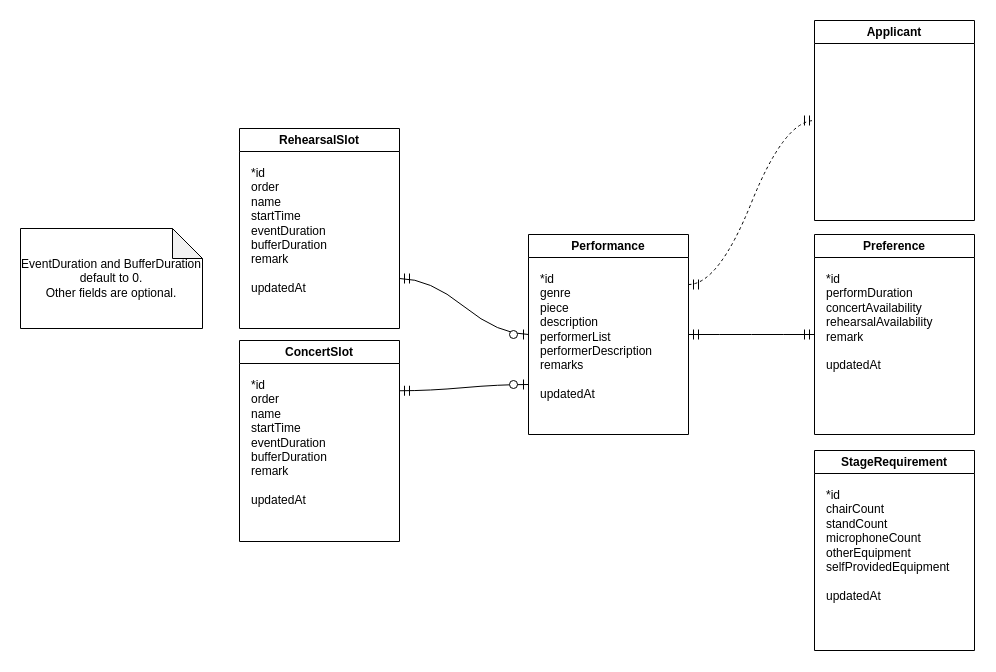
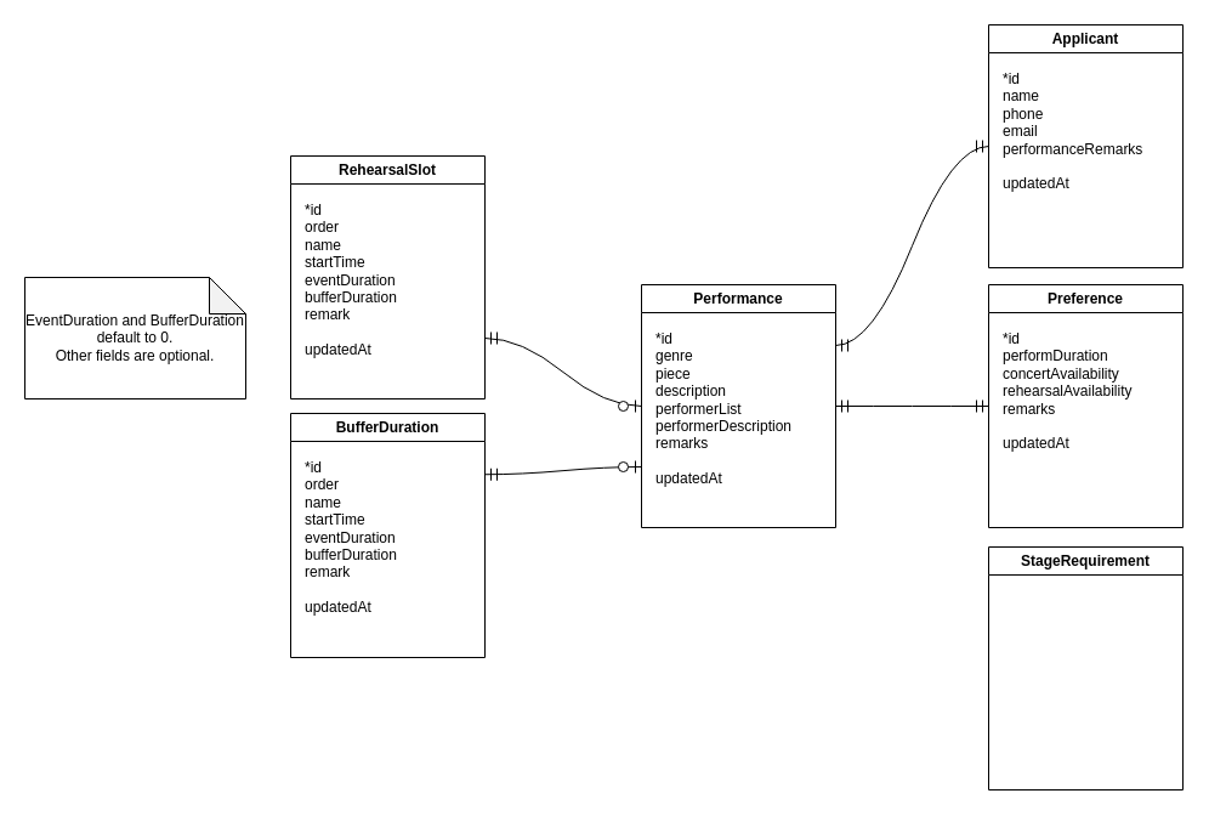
+ <mxCell id="5" value="&lt;div&gt;*id&lt;/div&gt;&lt;div&gt;name&lt;/div&gt;&lt;div&gt;phone&lt;/div&gt;&lt;div&gt;email&lt;/div&gt;&lt;div&gt;performanceRemarks&lt;/div&gt;&lt;div&gt;&lt;br&gt;&lt;/div&gt;&lt;div&gt;updatedAt&lt;/div&gt;" style="text;html=1;align=left;verticalAlign=top;resizable=0;points=[];autosize=1;strokeColor=none;fillColor=none;fontSize=12;" parent="4" vertex="1"><mxGeometry x="10" y="31" width="133" height="113" as="geometry" /></mxCell>
- <mxCell id="15" value="" style="edgeStyle=entityRelationEdgeStyle;fontSize=12;html=1;endArrow=ERmandOne;startArrow=ERmandOne;rounded=0;startSize=8;endSize=8;curved=1;exitX=1;exitY=0.25;exitDx=0;exitDy=0;dashed=1;" parent="1" source="2" target="4" edge="1"><mxGeometry width="100" height="100" relative="1" as="geometry"><mxPoint x="713" y="281" as="sourcePoint" /><mxPoint x="813" y="181" as="targetPoint" /></mxGeometry></mxCell>
+ <mxCell id="15" value="" style="edgeStyle=entityRelationEdgeStyle;fontSize=12;html=1;endArrow=ERmandOne;startArrow=ERmandOne;rounded=0;startSize=8;endSize=8;curved=1;exitX=1;exitY=0.25;exitDx=0;exitDy=0;" parent="1" source="2" target="4" edge="1"><mxGeometry width="100" height="100" relative="1" as="geometry"><mxPoint x="713" y="281" as="sourcePoint" /><mxPoint x="813" y="181" as="targetPoint" /></mxGeometry></mxCell>
- <mxCell id="7" value="&lt;div&gt;*id&lt;/div&gt;&lt;div&gt;performDuration&lt;/div&gt;&lt;div&gt;concertAvailability&lt;/div&gt;&lt;div&gt;rehearsalAvailability&lt;/div&gt;&lt;div&gt;remark&lt;/div&gt;&lt;div&gt;&lt;br&gt;&lt;/div&gt;&lt;div&gt;updatedAt&lt;br&gt;&lt;/div&gt;" style="text;html=1;align=left;verticalAlign=top;resizable=0;points=[];autosize=1;strokeColor=none;fillColor=none;fontSize=12;" parent="6" vertex="1"><mxGeometry x="10" y="31" width="125" height="113" as="geometry" /></mxCell>
+ <mxCell id="7" value="&lt;div&gt;*id&lt;/div&gt;&lt;div&gt;performDuration&lt;/div&gt;&lt;div&gt;concertAvailability&lt;/div&gt;&lt;div&gt;rehearsalAvailability&lt;/div&gt;&lt;div&gt;remarks&lt;/div&gt;&lt;div&gt;&lt;br&gt;&lt;/div&gt;&lt;div&gt;updatedAt&lt;br&gt;&lt;/div&gt;" style="text;html=1;align=left;verticalAlign=top;resizable=0;points=[];autosize=1;strokeColor=none;fillColor=none;fontSize=12;" parent="6" vertex="1"><mxGeometry x="10" y="31" width="125" height="113" as="geometry" /></mxCell>
- <mxCell id="10" value="ConcertSlot" style="swimlane;whiteSpace=wrap;html=1;" parent="1" vertex="1"><mxGeometry x="239" y="340" width="160" height="201" as="geometry" /></mxCell>
+ <mxCell id="10" value="BufferDuration" style="swimlane;whiteSpace=wrap;html=1;" parent="1" vertex="1"><mxGeometry x="239" y="340" width="160" height="201" as="geometry" /></mxCell>
- <mxCell id="9" value="&lt;div&gt;*id&lt;/div&gt;&lt;div&gt;chair&lt;span style=&quot;background-color: initial;&quot;&gt;Count&lt;/span&gt;&lt;/div&gt;&lt;div&gt;stand&lt;span style=&quot;background-color: initial;&quot;&gt;Count&lt;/span&gt;&lt;/div&gt;&lt;div&gt;microphoneCount&lt;/div&gt;&lt;div&gt;otherEquipment&lt;/div&gt;&lt;div&gt;selfProvidedEquipment&lt;/div&gt;&lt;div&gt;&lt;br&gt;&lt;/div&gt;&lt;div&gt;updatedAt&lt;br&gt;&lt;/div&gt;" style="text;html=1;align=left;verticalAlign=top;resizable=0;points=[];autosize=1;strokeColor=none;fillColor=none;fontSize=12;" parent="8" vertex="1"><mxGeometry x="10" y="31" width="141" height="127" as="geometry" /></mxCell>
